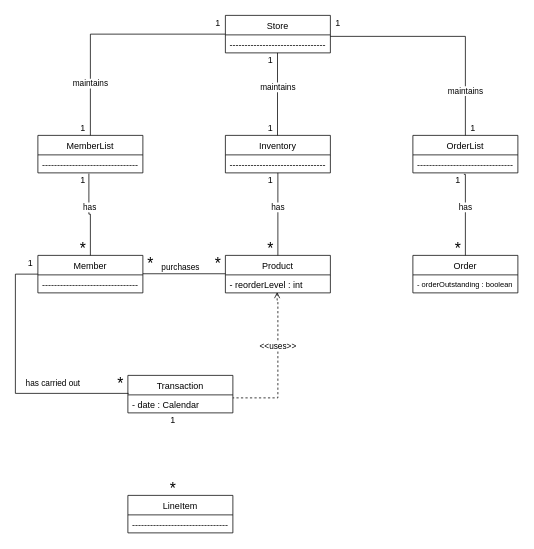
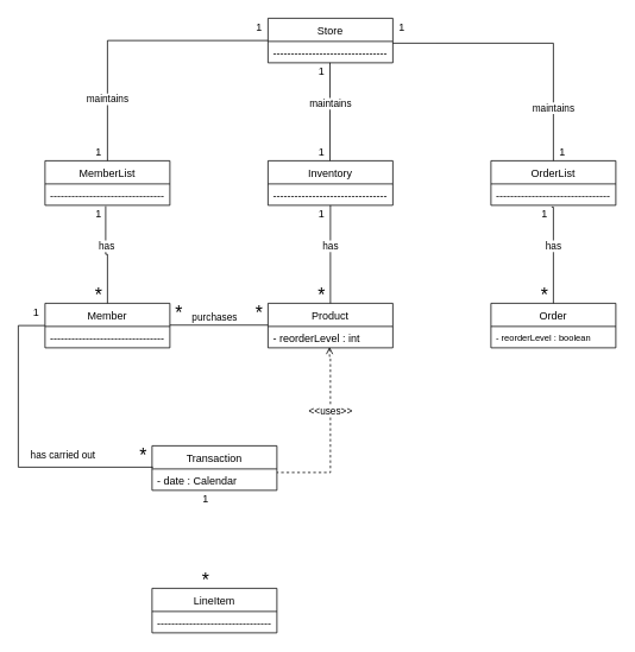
- <mxCell id="11" value="- orderOutstanding : boolean" style="text;strokeColor=none;fillColor=none;align=left;verticalAlign=top;spacingLeft=4;spacingRight=4;overflow=hidden;rotatable=0;points=[[0,0.5],[1,0.5]];portConstraint=eastwest;fontSize=10;" parent="10" vertex="1"><mxGeometry y="26" width="140" height="24" as="geometry" /></mxCell>
+ <mxCell id="11" value="- reorderLevel : boolean" style="text;strokeColor=none;fillColor=none;align=left;verticalAlign=top;spacingLeft=4;spacingRight=4;overflow=hidden;rotatable=0;points=[[0,0.5],[1,0.5]];portConstraint=eastwest;fontSize=10;" parent="10" vertex="1"><mxGeometry y="26" width="140" height="24" as="geometry" /></mxCell>
